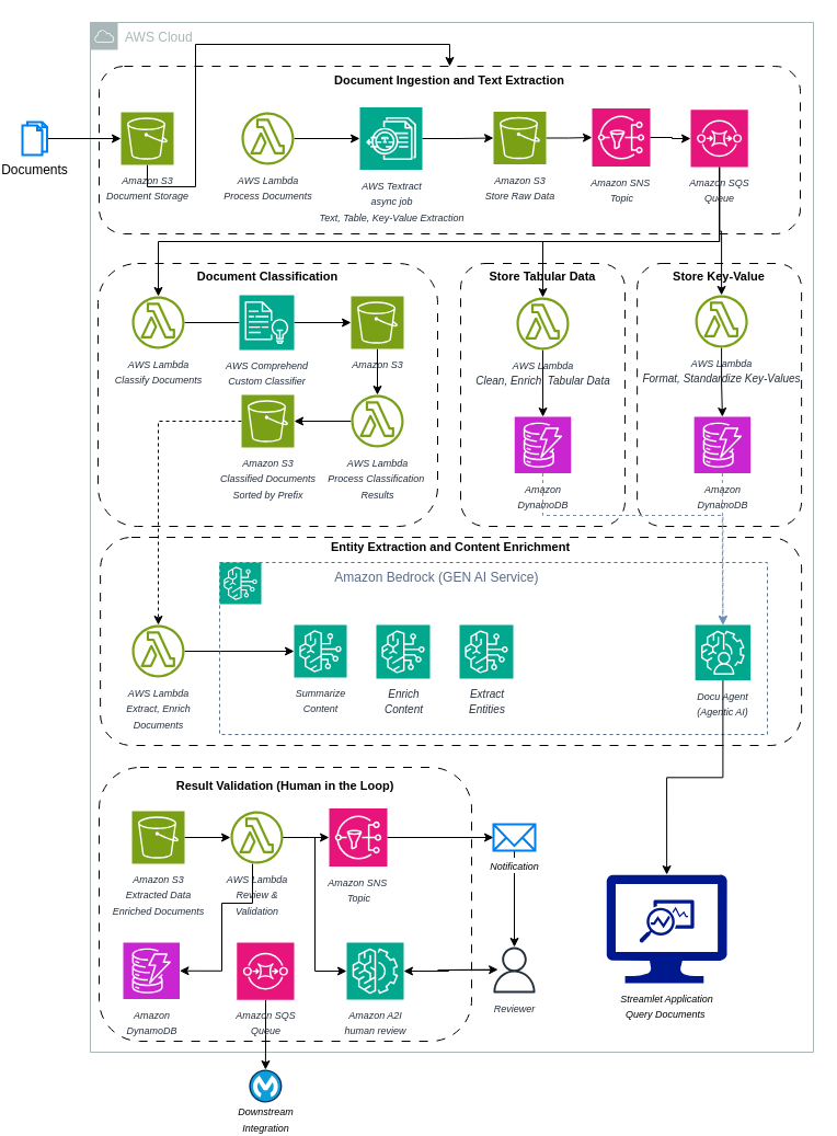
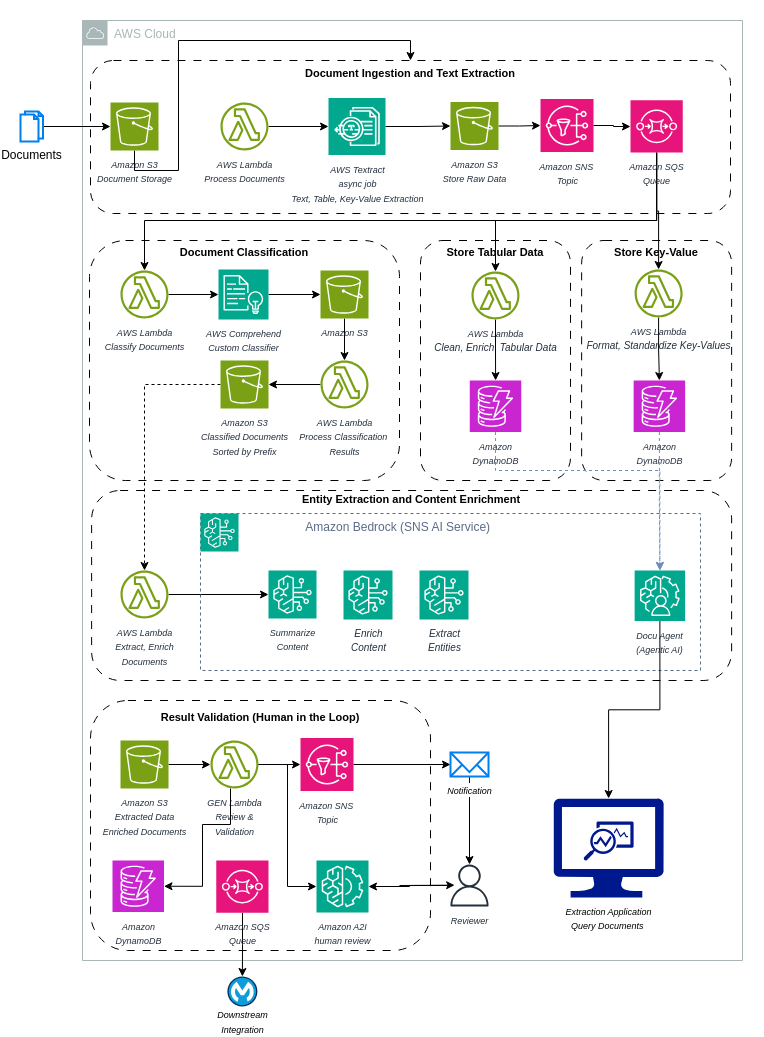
- <mxCell id="22" value="" style="edgeStyle=orthogonalEdgeStyle;rounded=0;orthogonalLoop=1;jettySize=auto;html=1;endArrow=none;" edge="1" parent="1" source="23" target="25"><mxGeometry relative="1" as="geometry" /></mxCell>
+ <mxCell id="22" value="" style="edgeStyle=orthogonalEdgeStyle;rounded=0;orthogonalLoop=1;jettySize=auto;html=1;" edge="1" parent="1" source="23" target="25"><mxGeometry relative="1" as="geometry" /></mxCell>
- <mxCell id="42" value="&amp;nbsp; &amp;nbsp; &amp;nbsp; &amp;nbsp; &amp;nbsp; &amp;nbsp; &amp;nbsp; &amp;nbsp; &amp;nbsp; &amp;nbsp; &amp;nbsp; &amp;nbsp; &amp;nbsp; &amp;nbsp; &amp;nbsp; &amp;nbsp;Amazon Bedrock (GEN AI Service)" style="fillColor=none;strokeColor=#5A6C86;dashed=1;verticalAlign=top;fontStyle=0;fontColor=#5A6C86;whiteSpace=wrap;html=1;align=left;" vertex="1" parent="1"><mxGeometry x="200" y="513" width="500" height="157" as="geometry" /></mxCell>
+ <mxCell id="42" value="&amp;nbsp; &amp;nbsp; &amp;nbsp; &amp;nbsp; &amp;nbsp; &amp;nbsp; &amp;nbsp; &amp;nbsp; &amp;nbsp; &amp;nbsp; &amp;nbsp; &amp;nbsp; &amp;nbsp; &amp;nbsp; &amp;nbsp; &amp;nbsp;Amazon Bedrock (SNS AI Service)" style="fillColor=none;strokeColor=#5A6C86;dashed=1;verticalAlign=top;fontStyle=0;fontColor=#5A6C86;whiteSpace=wrap;html=1;align=left;" vertex="1" parent="1"><mxGeometry x="200" y="513" width="500" height="157" as="geometry" /></mxCell>
- <mxCell id="54" value="&lt;font style=&quot;font-size: 9px;&quot;&gt;&lt;i&gt;AWS Lambda&lt;/i&gt;&lt;/font&gt;&lt;div&gt;&lt;font style=&quot;font-size: 9px;&quot;&gt;&lt;i&gt;Review &amp;amp;&lt;/i&gt;&lt;/font&gt;&lt;/div&gt;&lt;div&gt;&lt;font style=&quot;font-size: 9px;&quot;&gt;&lt;i&gt;Validation&lt;/i&gt;&lt;/font&gt;&lt;/div&gt;" style="sketch=0;outlineConnect=0;fontColor=#232F3E;gradientColor=none;fillColor=#7AA116;strokeColor=none;dashed=0;verticalLabelPosition=bottom;verticalAlign=top;align=center;html=1;fontSize=12;fontStyle=0;aspect=fixed;pointerEvents=1;shape=mxgraph.aws4.lambda_function;" vertex="1" parent="1"><mxGeometry x="210" y="740" width="48" height="48" as="geometry" /></mxCell>
+ <mxCell id="54" value="&lt;font style=&quot;font-size: 9px;&quot;&gt;&lt;i&gt;GEN Lambda&lt;/i&gt;&lt;/font&gt;&lt;div&gt;&lt;font style=&quot;font-size: 9px;&quot;&gt;&lt;i&gt;Review &amp;amp;&lt;/i&gt;&lt;/font&gt;&lt;/div&gt;&lt;div&gt;&lt;font style=&quot;font-size: 9px;&quot;&gt;&lt;i&gt;Validation&lt;/i&gt;&lt;/font&gt;&lt;/div&gt;" style="sketch=0;outlineConnect=0;fontColor=#232F3E;gradientColor=none;fillColor=#7AA116;strokeColor=none;dashed=0;verticalLabelPosition=bottom;verticalAlign=top;align=center;html=1;fontSize=12;fontStyle=0;aspect=fixed;pointerEvents=1;shape=mxgraph.aws4.lambda_function;" vertex="1" parent="1"><mxGeometry x="210" y="740" width="48" height="48" as="geometry" /></mxCell>
- <mxCell id="67" value="&lt;font style=&quot;font-size: 9px;&quot;&gt;&lt;i&gt;Streamlet Application&lt;/i&gt;&lt;/font&gt;&lt;div&gt;&lt;font style=&quot;font-size: 9px;&quot;&gt;&lt;i&gt;Query Documents&amp;nbsp;&lt;/i&gt;&lt;/font&gt;&lt;/div&gt;" style="sketch=0;aspect=fixed;pointerEvents=1;shadow=0;dashed=0;html=1;strokeColor=none;labelPosition=center;verticalLabelPosition=bottom;verticalAlign=top;align=center;fillColor=#00188D;shape=mxgraph.azure.computer" vertex="1" parent="1"><mxGeometry x="553.13" y="798" width="110" height="99" as="geometry" /></mxCell>
+ <mxCell id="67" value="&lt;font style=&quot;font-size: 9px;&quot;&gt;&lt;i&gt;Extraction Application&lt;/i&gt;&lt;/font&gt;&lt;div&gt;&lt;font style=&quot;font-size: 9px;&quot;&gt;&lt;i&gt;Query Documents&amp;nbsp;&lt;/i&gt;&lt;/font&gt;&lt;/div&gt;" style="sketch=0;aspect=fixed;pointerEvents=1;shadow=0;dashed=0;html=1;strokeColor=none;labelPosition=center;verticalLabelPosition=bottom;verticalAlign=top;align=center;fillColor=#00188D;shape=mxgraph.azure.computer" vertex="1" parent="1"><mxGeometry x="553.13" y="798" width="110" height="99" as="geometry" /></mxCell>
